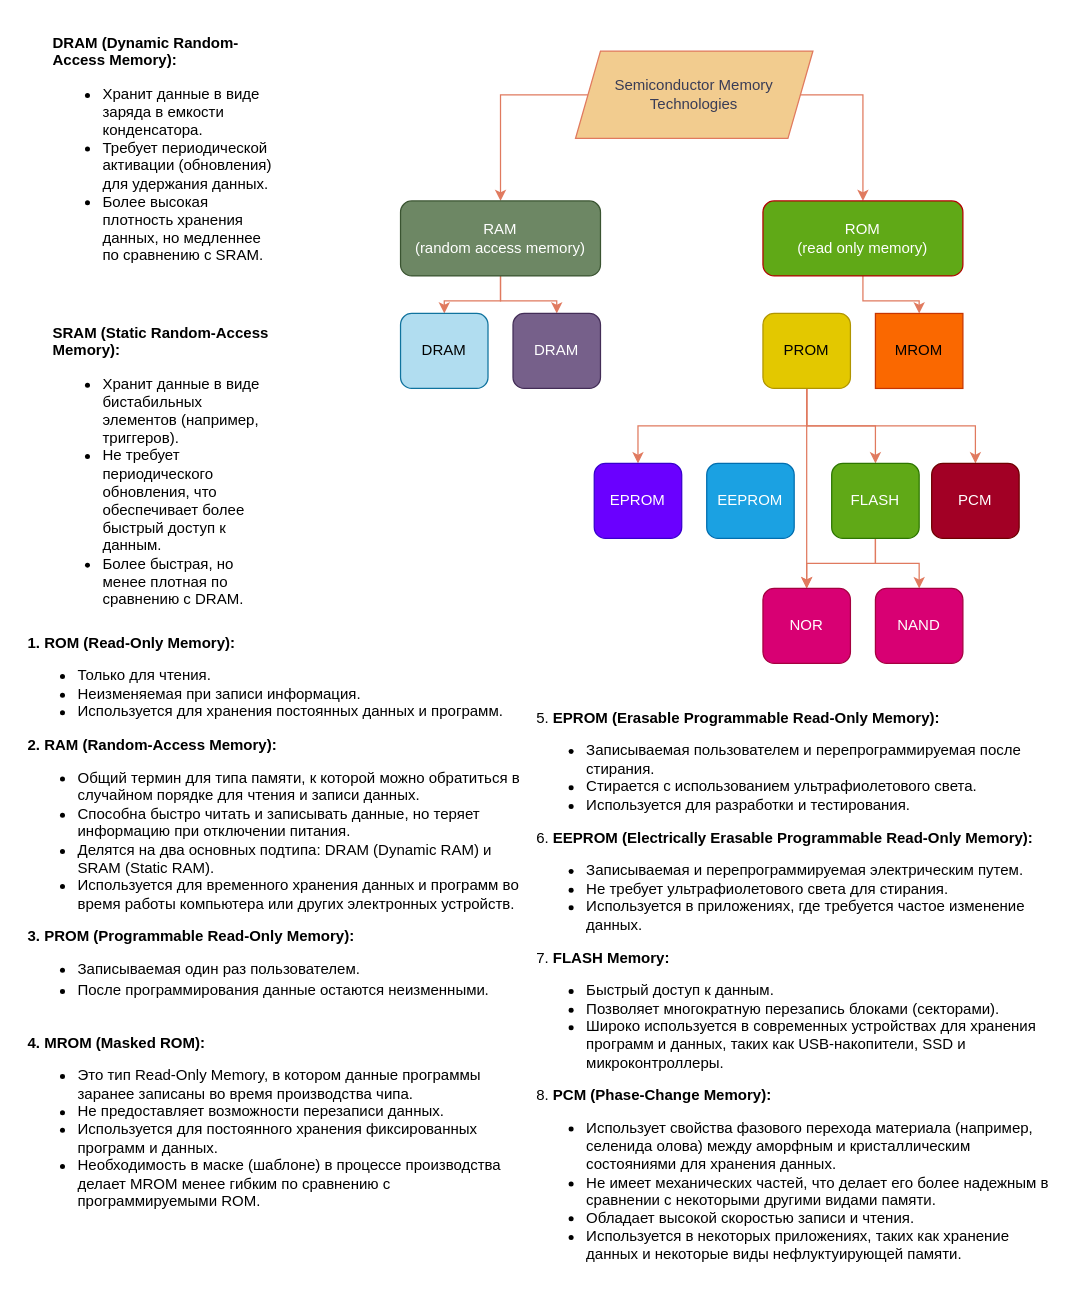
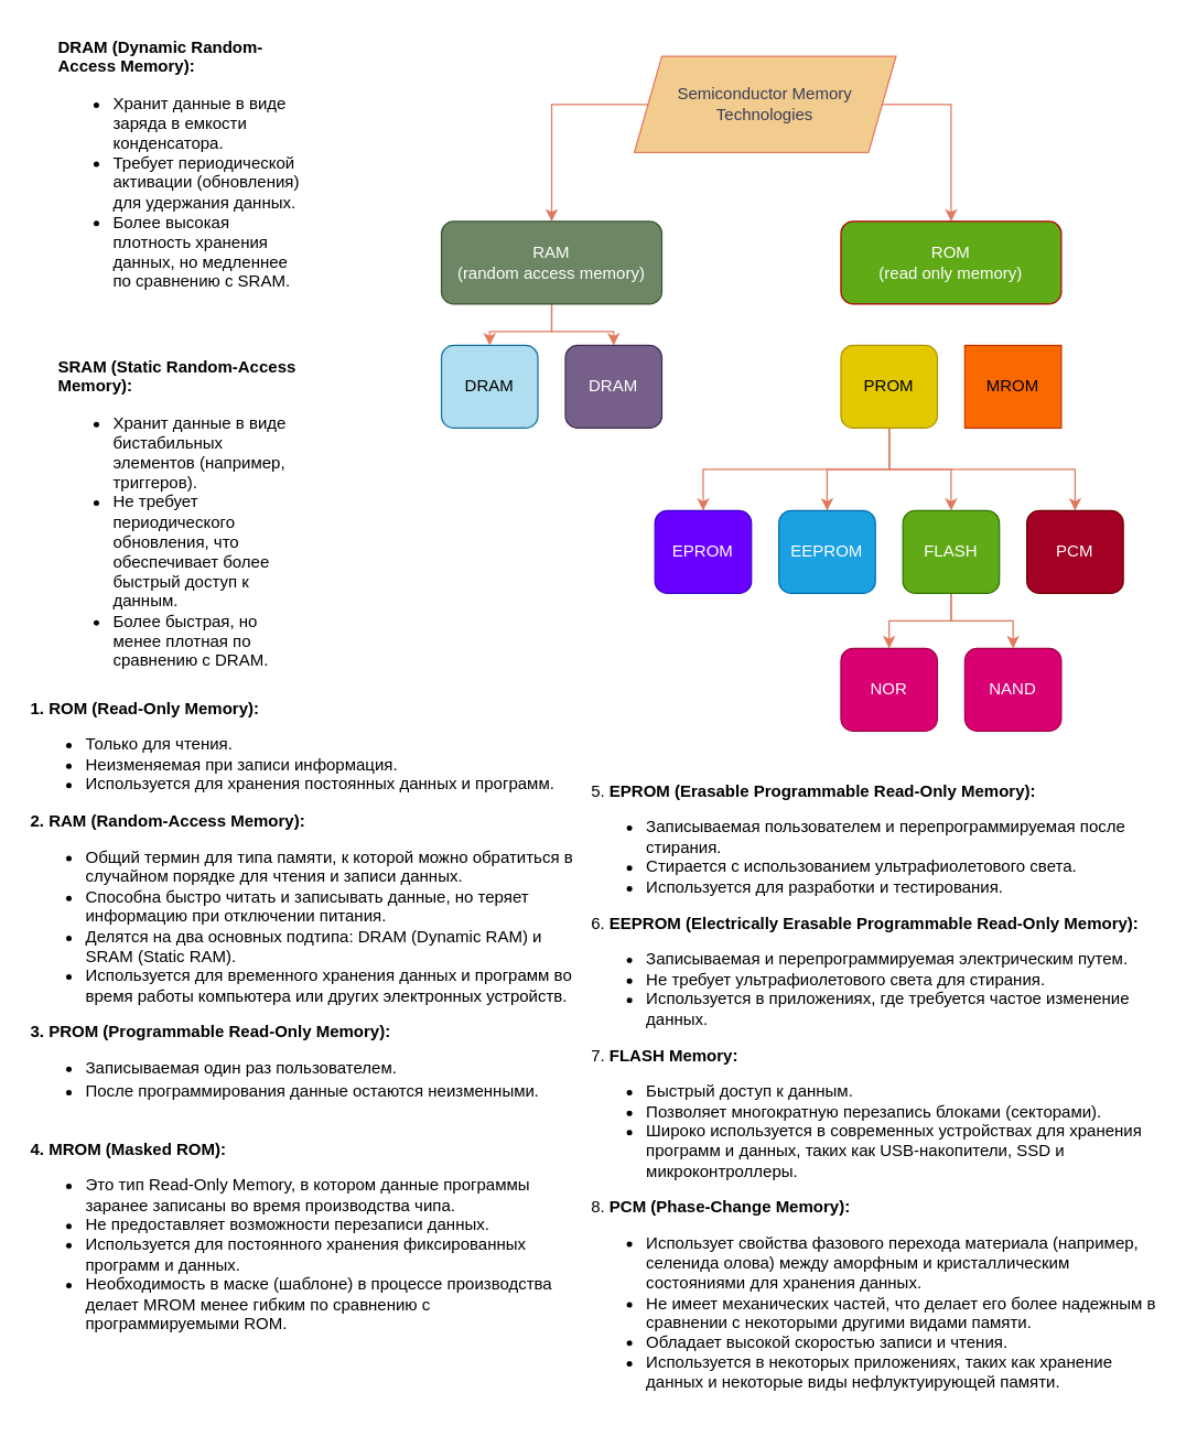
- <mxCell id="8" style="edgeStyle=orthogonalEdgeStyle;rounded=0;orthogonalLoop=1;jettySize=auto;html=1;exitX=0.5;exitY=1;exitDx=0;exitDy=0;entryX=0.5;entryY=0;entryDx=0;entryDy=0;strokeColor=#E07A5F;fontColor=#393C56;fillColor=#F2CC8F;" edge="1" parent="1" source="9" target="17"><mxGeometry relative="1" as="geometry" /></mxCell>
- <mxCell id="13" style="edgeStyle=orthogonalEdgeStyle;rounded=0;orthogonalLoop=1;jettySize=auto;html=1;exitX=0.5;exitY=1;exitDx=0;exitDy=0;strokeColor=#E07A5F;fontColor=#393C56;fillColor=#F2CC8F;" edge="1" parent="1" source="16" target="24"><mxGeometry relative="1" as="geometry" /></mxCell>
+ <mxCell id="13" style="edgeStyle=orthogonalEdgeStyle;rounded=0;orthogonalLoop=1;jettySize=auto;html=1;exitX=0.5;exitY=1;exitDx=0;exitDy=0;entryX=0.5;entryY=0;entryDx=0;entryDy=0;strokeColor=#E07A5F;fontColor=#393C56;fillColor=#F2CC8F;" edge="1" parent="1" source="16" target="19"><mxGeometry relative="1" as="geometry" /></mxCell>
- <mxCell id="22" value="FLASH" style="rounded=1;whiteSpace=wrap;html=1;strokeColor=#2D7600;fillColor=#60a917;labelBackgroundColor=none;fontColor=#ffffff;" vertex="1" parent="1"><mxGeometry x="665" y="370" width="70" height="60" as="geometry" /></mxCell>
+ <mxCell id="22" value="FLASH" style="rounded=1;whiteSpace=wrap;html=1;strokeColor=#2D7600;fillColor=#60a917;labelBackgroundColor=none;fontColor=#ffffff;" vertex="1" parent="1"><mxGeometry x="655" y="370" width="70" height="60" as="geometry" /></mxCell>
